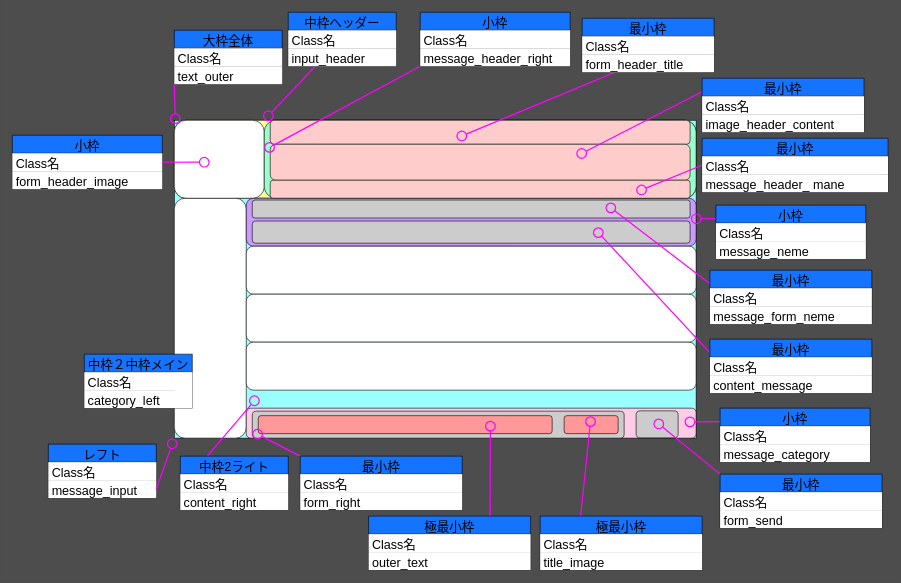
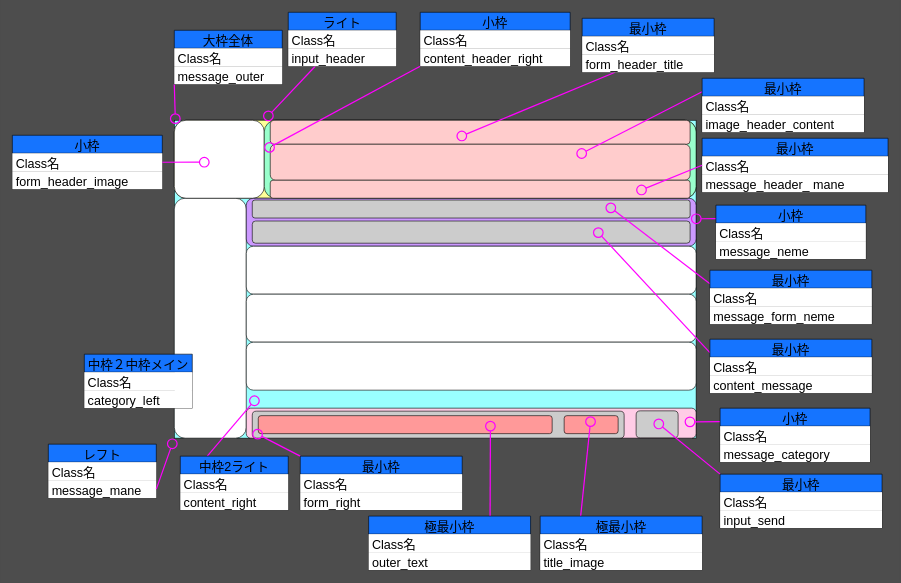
- <mxCell id="26" value="中枠ヘッダー" style="swimlane;fontStyle=0;childLayout=stackLayout;horizontal=1;startSize=30;horizontalStack=0;resizeParent=1;resizeParentMax=0;resizeLast=0;collapsible=1;marginBottom=0;fontSize=21;strokeColor=#000000;strokeWidth=1;fillColor=#1574FF;" vertex="1" parent="1"><mxGeometry x="480" y="20" width="180" height="90" as="geometry" /></mxCell>
+ <mxCell id="26" value="ライト" style="swimlane;fontStyle=0;childLayout=stackLayout;horizontal=1;startSize=30;horizontalStack=0;resizeParent=1;resizeParentMax=0;resizeLast=0;collapsible=1;marginBottom=0;fontSize=21;strokeColor=#000000;strokeWidth=1;fillColor=#1574FF;" vertex="1" parent="1"><mxGeometry x="480" y="20" width="180" height="90" as="geometry" /></mxCell>
- <mxCell id="43" value="message_header_right" style="text;strokeColor=none;fillColor=default;align=left;verticalAlign=middle;spacingLeft=4;spacingRight=4;overflow=hidden;points=[[0,0.5],[1,0.5]];portConstraint=eastwest;rotatable=0;fontSize=21;" vertex="1" parent="41"><mxGeometry y="60" width="250" height="30" as="geometry" /></mxCell>
+ <mxCell id="43" value="content_header_right" style="text;strokeColor=none;fillColor=default;align=left;verticalAlign=middle;spacingLeft=4;spacingRight=4;overflow=hidden;points=[[0,0.5],[1,0.5]];portConstraint=eastwest;rotatable=0;fontSize=21;" vertex="1" parent="41"><mxGeometry y="60" width="250" height="30" as="geometry" /></mxCell>
- <mxCell id="24" value="text_outer" style="text;strokeColor=none;fillColor=default;align=left;verticalAlign=middle;spacingLeft=4;spacingRight=4;overflow=hidden;points=[[0,0.5],[1,0.5]];portConstraint=eastwest;rotatable=0;fontSize=21;" vertex="1" parent="22"><mxGeometry y="60" width="180" height="30" as="geometry" /></mxCell>
+ <mxCell id="24" value="message_outer" style="text;strokeColor=none;fillColor=default;align=left;verticalAlign=middle;spacingLeft=4;spacingRight=4;overflow=hidden;points=[[0,0.5],[1,0.5]];portConstraint=eastwest;rotatable=0;fontSize=21;" vertex="1" parent="22"><mxGeometry y="60" width="180" height="30" as="geometry" /></mxCell>
- <mxCell id="31" value="message_input" style="text;strokeColor=none;fillColor=default;align=left;verticalAlign=middle;spacingLeft=4;spacingRight=4;overflow=hidden;points=[[0,0.5],[1,0.5]];portConstraint=eastwest;rotatable=0;fontSize=21;" vertex="1" parent="29"><mxGeometry y="60" width="180" height="30" as="geometry" /></mxCell>
+ <mxCell id="31" value="message_mane" style="text;strokeColor=none;fillColor=default;align=left;verticalAlign=middle;spacingLeft=4;spacingRight=4;overflow=hidden;points=[[0,0.5],[1,0.5]];portConstraint=eastwest;rotatable=0;fontSize=21;" vertex="1" parent="29"><mxGeometry y="60" width="180" height="30" as="geometry" /></mxCell>
- <mxCell id="83" value="form_send" style="text;strokeColor=none;fillColor=default;align=left;verticalAlign=middle;spacingLeft=4;spacingRight=4;overflow=hidden;points=[[0,0.5],[1,0.5]];portConstraint=eastwest;rotatable=0;fontSize=21;" vertex="1" parent="81"><mxGeometry y="60" width="270" height="30" as="geometry" /></mxCell>
+ <mxCell id="83" value="input_send" style="text;strokeColor=none;fillColor=default;align=left;verticalAlign=middle;spacingLeft=4;spacingRight=4;overflow=hidden;points=[[0,0.5],[1,0.5]];portConstraint=eastwest;rotatable=0;fontSize=21;" vertex="1" parent="81"><mxGeometry y="60" width="270" height="30" as="geometry" /></mxCell>
